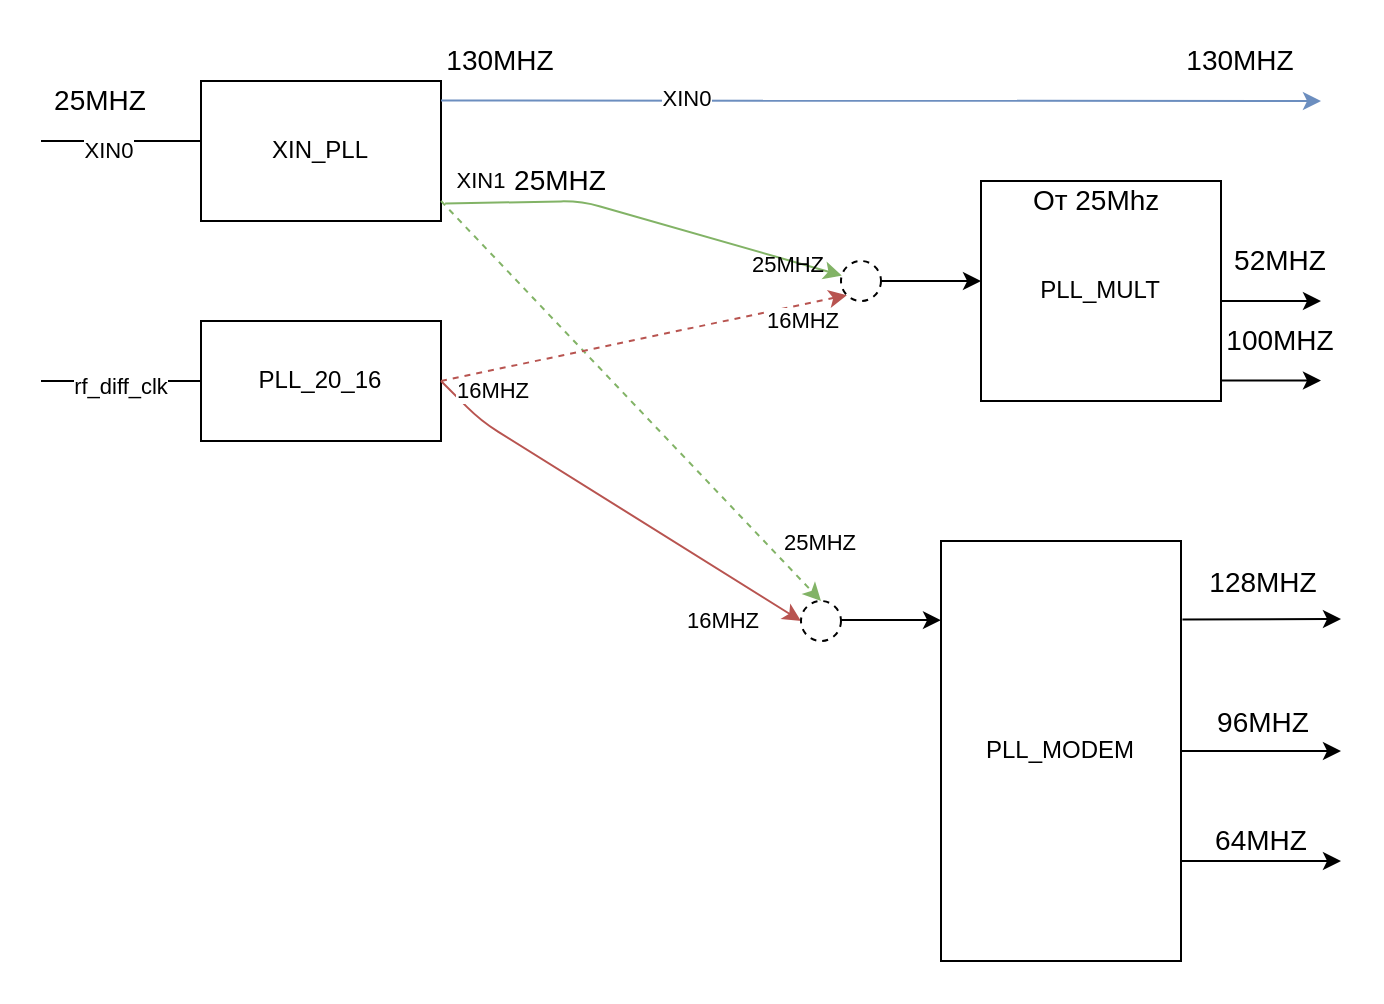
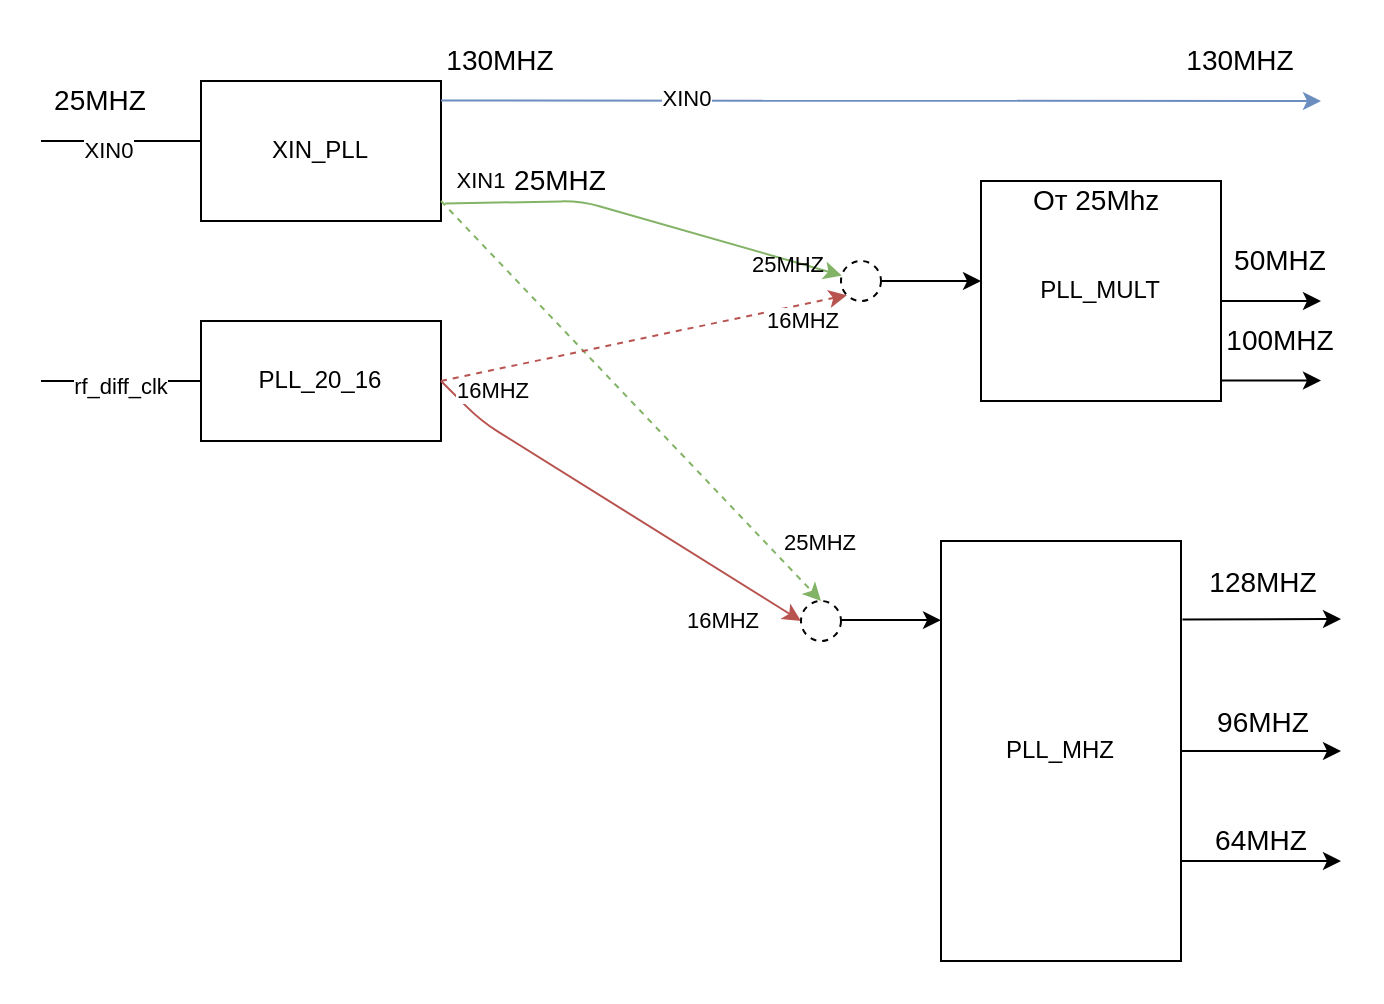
- <mxCell id="24" value="52MHZ" style="text;html=1;strokeColor=none;fillColor=none;align=center;verticalAlign=middle;whiteSpace=wrap;rounded=0;fontSize=14;" vertex="1" parent="1"><mxGeometry x="620" y="120" width="40" height="20" as="geometry" /></mxCell>
+ <mxCell id="24" value="50MHZ" style="text;html=1;strokeColor=none;fillColor=none;align=center;verticalAlign=middle;whiteSpace=wrap;rounded=0;fontSize=14;" vertex="1" parent="1"><mxGeometry x="620" y="120" width="40" height="20" as="geometry" /></mxCell>
- <mxCell id="10" value="PLL_MODEM" style="rounded=0;whiteSpace=wrap;html=1;" vertex="1" parent="1"><mxGeometry x="470" y="270" width="120" height="210" as="geometry" /></mxCell>
+ <mxCell id="10" value="PLL_MHZ" style="rounded=0;whiteSpace=wrap;html=1;" vertex="1" parent="1"><mxGeometry x="470" y="270" width="120" height="210" as="geometry" /></mxCell>
